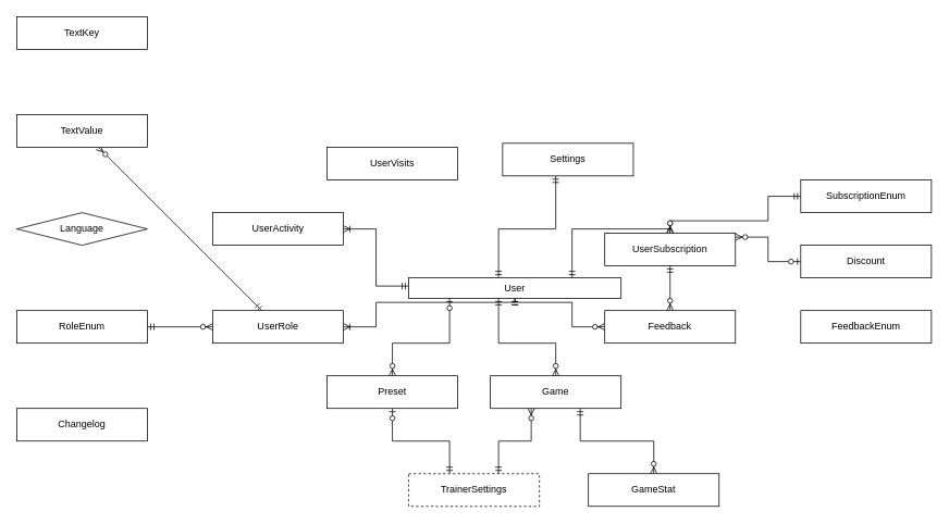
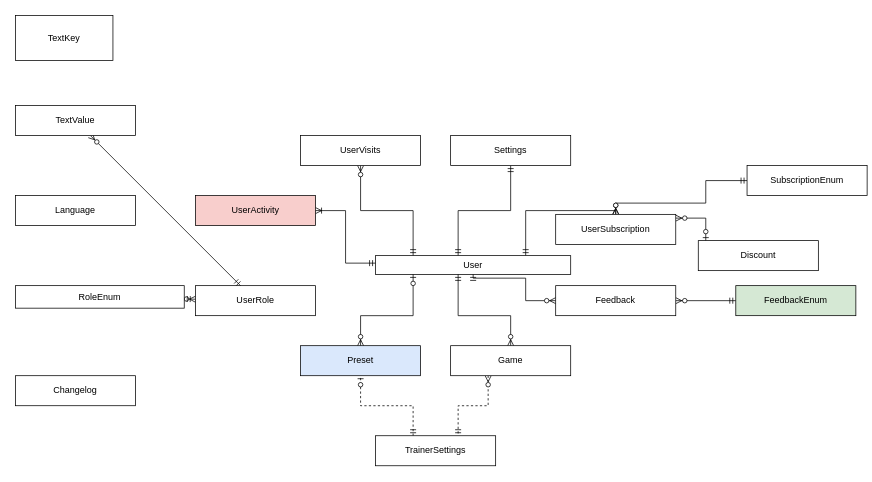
- <mxCell id="35" value="TextKey" style="rounded=0;whiteSpace=wrap;html=1;" vertex="1" parent="1"><mxGeometry x="20" y="20" width="160" height="40" as="geometry" /></mxCell>
+ <mxCell id="35" value="TextKey" style="rounded=0;whiteSpace=wrap;html=1;" vertex="1" parent="1"><mxGeometry x="20" y="20" width="130" height="60" as="geometry" /></mxCell>
- <mxCell id="7" value="Settings" style="rounded=0;whiteSpace=wrap;html=1;" vertex="1" parent="1"><mxGeometry x="615" y="175" width="160" height="40" as="geometry" /></mxCell>
+ <mxCell id="7" value="Settings" style="rounded=0;whiteSpace=wrap;html=1;" vertex="1" parent="1"><mxGeometry x="600" y="180" width="160" height="40" as="geometry" /></mxCell>
- <mxCell id="11" value="SubscriptionEnum" style="rounded=0;whiteSpace=wrap;html=1;" vertex="1" parent="1"><mxGeometry x="980" y="220" width="160" height="40" as="geometry" /></mxCell>
+ <mxCell id="11" value="SubscriptionEnum" style="rounded=0;whiteSpace=wrap;html=1;" vertex="1" parent="1"><mxGeometry x="995" y="220" width="160" height="40" as="geometry" /></mxCell>
- <mxCell id="34" value="Language" style="rhombus;whiteSpace=wrap;html=1;" vertex="1" parent="1"><mxGeometry x="20" y="260" width="160" height="40" as="geometry" /></mxCell>
+ <mxCell id="34" value="Language" style="rounded=0;whiteSpace=wrap;html=1;" vertex="1" parent="1"><mxGeometry x="20" y="260" width="160" height="40" as="geometry" /></mxCell>
- <mxCell id="13" value="UserActivity" style="rounded=0;whiteSpace=wrap;html=1;" vertex="1" parent="1"><mxGeometry x="260" y="260" width="160" height="40" as="geometry" /></mxCell>
+ <mxCell id="13" value="UserActivity" style="rounded=0;whiteSpace=wrap;html=1;fillColor=#f8cecc;" vertex="1" parent="1"><mxGeometry x="260" y="260" width="160" height="40" as="geometry" /></mxCell>
+ <mxCell id="5" style="edgeStyle=orthogonalEdgeStyle;rounded=0;orthogonalLoop=1;jettySize=auto;html=1;endArrow=ERzeroToMany;endFill=1;startArrow=ERmandOne;startFill=0;" edge="1" parent="1" source="6" target="14"><mxGeometry relative="1" as="geometry"><Array as="points"><mxPoint x="550" y="280" /><mxPoint x="480" y="280" /></Array></mxGeometry></mxCell>
- <mxCell id="12" value="Discount" style="rounded=0;whiteSpace=wrap;html=1;" vertex="1" parent="1"><mxGeometry x="980" y="300" width="160" height="40" as="geometry" /></mxCell>
+ <mxCell id="12" value="Discount" style="rounded=0;whiteSpace=wrap;html=1;" vertex="1" parent="1"><mxGeometry x="930" y="320" width="160" height="40" as="geometry" /></mxCell>
- <mxCell id="29" style="edgeStyle=none;rounded=0;orthogonalLoop=1;jettySize=auto;html=1;endArrow=ERmandOne;endFill=0;startArrow=ERzeroToMany;startFill=1;" edge="1" parent="1" source="30" target="10"><mxGeometry relative="1" as="geometry" /></mxCell>
+ <mxCell id="29" style="edgeStyle=none;rounded=0;orthogonalLoop=1;jettySize=auto;html=1;endArrow=ERmandOne;endFill=0;startArrow=ERzeroToMany;startFill=1;" edge="1" parent="1" source="30" target="31"><mxGeometry relative="1" as="geometry" /></mxCell>
- <mxCell id="16" style="edgeStyle=orthogonalEdgeStyle;rounded=0;orthogonalLoop=1;jettySize=auto;html=1;endArrow=ERmandOne;endFill=0;startArrow=ERoneToMany;startFill=0;" edge="1" parent="1" source="17" target="6"><mxGeometry relative="1" as="geometry"><Array as="points"><mxPoint x="460" y="400" /><mxPoint x="460" y="370" /></Array></mxGeometry></mxCell>
- <mxCell id="18" value="RoleEnum" style="rounded=0;whiteSpace=wrap;html=1;" vertex="1" parent="1"><mxGeometry x="20" y="380" width="160" height="40" as="geometry" /></mxCell>
+ <mxCell id="18" value="RoleEnum" style="rounded=0;whiteSpace=wrap;html=1;" vertex="1" parent="1"><mxGeometry x="20" y="380" width="225" height="30" as="geometry" /></mxCell>
- <mxCell id="31" value="FeedbackEnum" style="rounded=0;whiteSpace=wrap;html=1;" vertex="1" parent="1"><mxGeometry x="980" y="380" width="160" height="40" as="geometry" /></mxCell>
+ <mxCell id="31" value="FeedbackEnum" style="rounded=0;whiteSpace=wrap;html=1;fillColor=#d5e8d4;" vertex="1" parent="1"><mxGeometry x="980" y="380" width="160" height="40" as="geometry" /></mxCell>
- <mxCell id="26" value="Preset" style="rounded=0;whiteSpace=wrap;html=1;" vertex="1" parent="1"><mxGeometry x="400" y="460" width="160" height="40" as="geometry" /></mxCell>
+ <mxCell id="26" value="Preset" style="rounded=0;whiteSpace=wrap;html=1;fillColor=#dae8fc;" vertex="1" parent="1"><mxGeometry x="400" y="460" width="160" height="40" as="geometry" /></mxCell>
- <mxCell id="23" style="edgeStyle=orthogonalEdgeStyle;rounded=0;orthogonalLoop=1;jettySize=auto;html=1;endArrow=ERzeroToOne;endFill=1;startArrow=ERmandOne;startFill=0;" edge="1" parent="1" source="24" target="26"><mxGeometry relative="1" as="geometry"><Array as="points"><mxPoint x="550" y="540" /><mxPoint x="480" y="540" /></Array></mxGeometry></mxCell>
+ <mxCell id="23" style="edgeStyle=orthogonalEdgeStyle;rounded=0;orthogonalLoop=1;jettySize=auto;html=1;endArrow=ERzeroToOne;endFill=1;startArrow=ERmandOne;startFill=0;dashed=1;" edge="1" parent="1" source="24" target="26"><mxGeometry relative="1" as="geometry"><Array as="points"><mxPoint x="550" y="540" /><mxPoint x="480" y="540" /></Array></mxGeometry></mxCell>
- <mxCell id="20" style="edgeStyle=orthogonalEdgeStyle;rounded=0;orthogonalLoop=1;jettySize=auto;html=1;endArrow=ERmandOne;endFill=0;startArrow=ERzeroToMany;startFill=1;" edge="1" parent="1" source="22" target="24"><mxGeometry relative="1" as="geometry"><Array as="points"><mxPoint x="650" y="540" /><mxPoint x="610" y="540" /></Array></mxGeometry></mxCell>
+ <mxCell id="20" style="edgeStyle=orthogonalEdgeStyle;rounded=0;orthogonalLoop=1;jettySize=auto;html=1;endArrow=ERmandOne;endFill=0;startArrow=ERzeroToMany;startFill=1;dashed=1;" edge="1" parent="1" source="22" target="24"><mxGeometry relative="1" as="geometry"><Array as="points"><mxPoint x="650" y="540" /><mxPoint x="610" y="540" /></Array></mxGeometry></mxCell>
- <mxCell id="21" style="edgeStyle=orthogonalEdgeStyle;rounded=0;orthogonalLoop=1;jettySize=auto;html=1;endArrow=ERzeroToMany;endFill=1;startArrow=ERmandOne;startFill=0;" edge="1" parent="1" source="22" target="27"><mxGeometry relative="1" as="geometry"><Array as="points"><mxPoint x="710" y="540" /><mxPoint x="800" y="540" /></Array></mxGeometry></mxCell>
- <mxCell id="24" value="TrainerSettings" style="rounded=0;whiteSpace=wrap;html=1;dashed=1;" vertex="1" parent="1"><mxGeometry x="500" y="580" width="160" height="40" as="geometry" /></mxCell>
+ <mxCell id="24" value="TrainerSettings" style="rounded=0;whiteSpace=wrap;html=1;" vertex="1" parent="1"><mxGeometry x="500" y="580" width="160" height="40" as="geometry" /></mxCell>
- <mxCell id="27" value="GameStat" style="rounded=0;whiteSpace=wrap;html=1;" vertex="1" parent="1"><mxGeometry x="720" y="580" width="160" height="40" as="geometry" /></mxCell>
